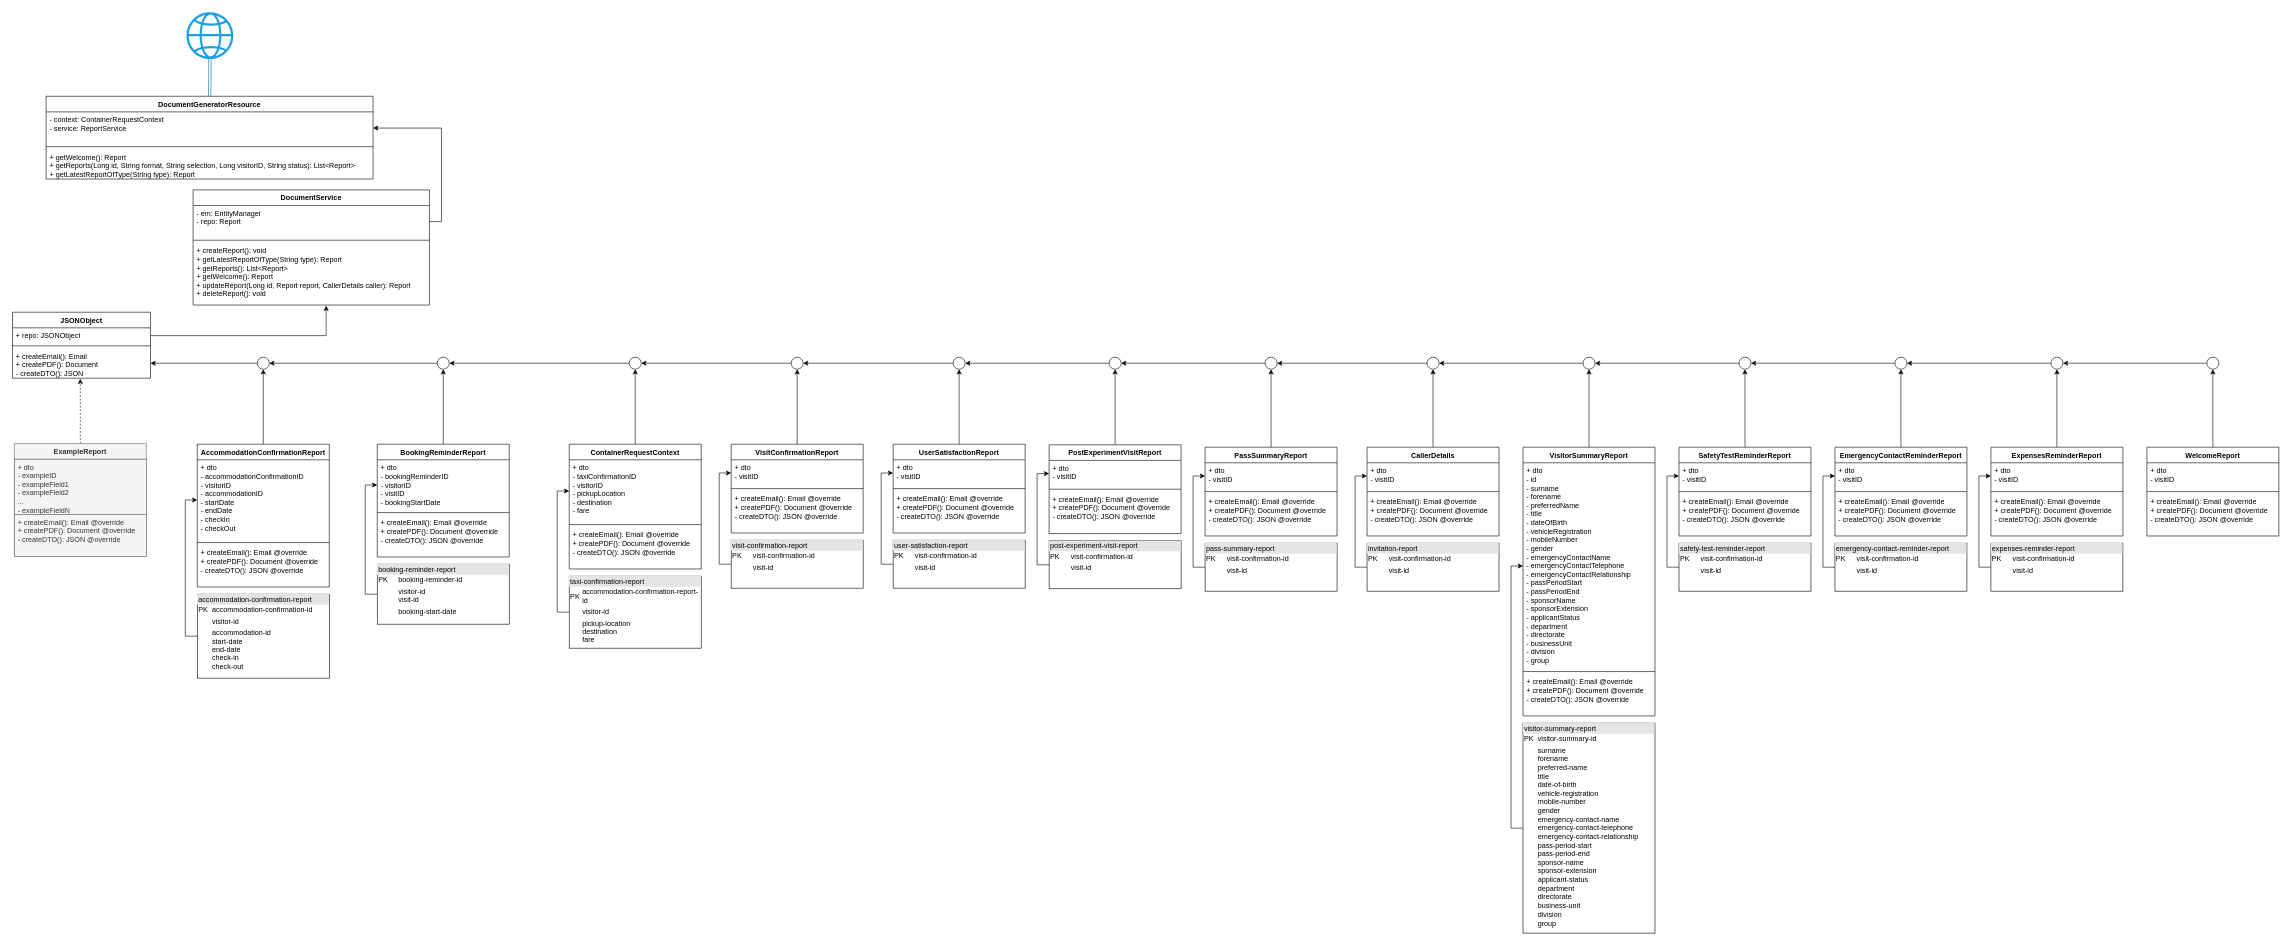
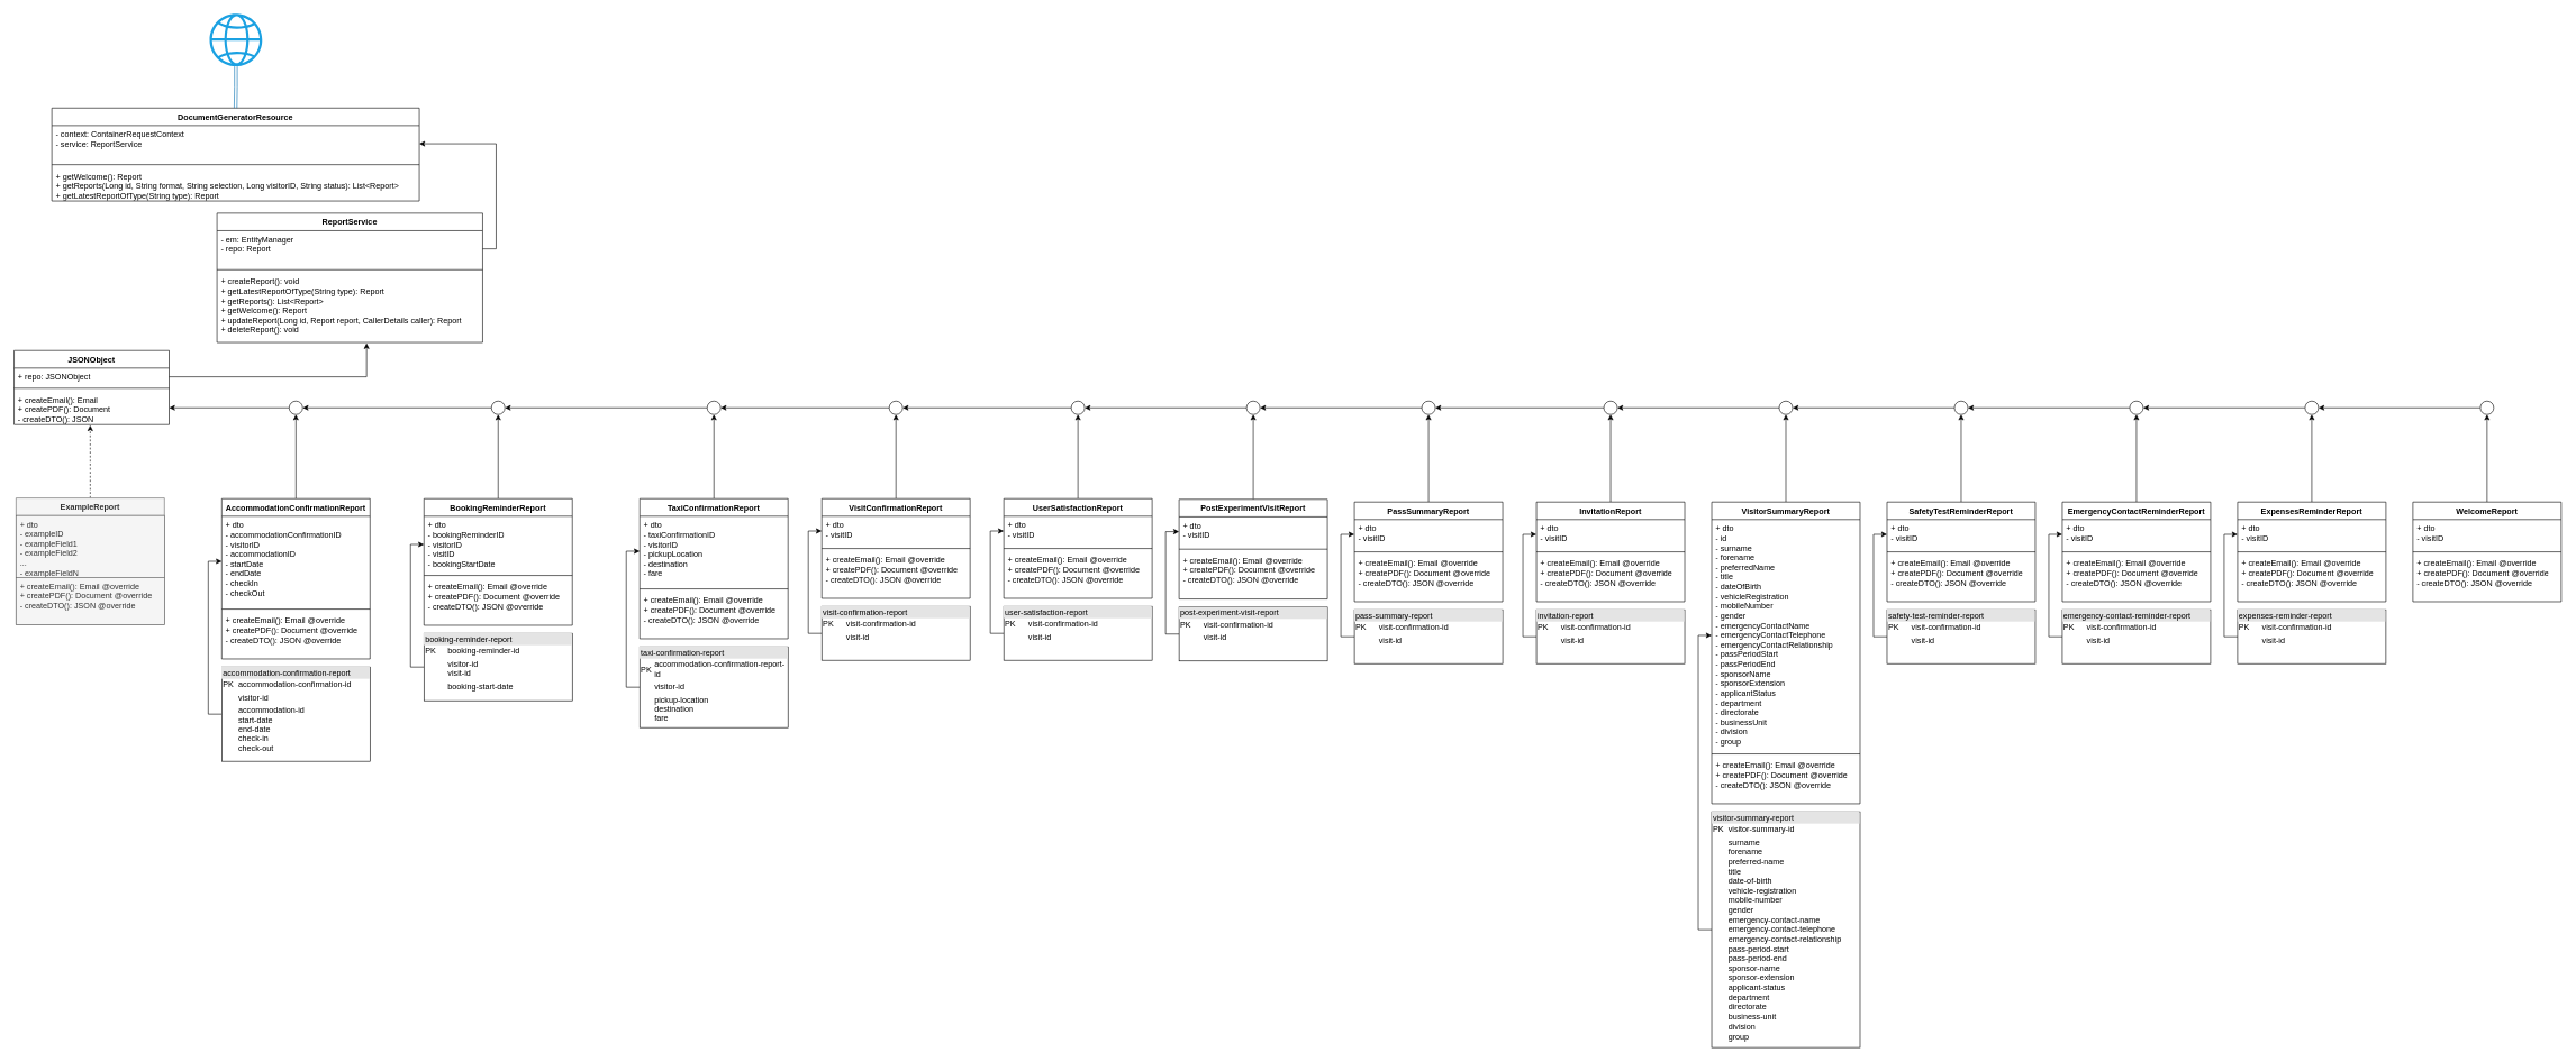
- <mxCell id="7" value="DocumentService" style="swimlane;fontStyle=1;align=center;verticalAlign=top;childLayout=stackLayout;horizontal=1;startSize=26;horizontalStack=0;resizeParent=1;resizeParentMax=0;resizeLast=0;collapsible=1;marginBottom=0;whiteSpace=wrap;html=1;" parent="1" vertex="1"><mxGeometry x="321" y="316" width="394" height="192" as="geometry" /></mxCell>
+ <mxCell id="7" value="ReportService" style="swimlane;fontStyle=1;align=center;verticalAlign=top;childLayout=stackLayout;horizontal=1;startSize=26;horizontalStack=0;resizeParent=1;resizeParentMax=0;resizeLast=0;collapsible=1;marginBottom=0;whiteSpace=wrap;html=1;" parent="1" vertex="1"><mxGeometry x="321" y="316" width="394" height="192" as="geometry" /></mxCell>
- <mxCell id="41" value="ContainerRequestContext" style="swimlane;fontStyle=1;align=center;verticalAlign=top;childLayout=stackLayout;horizontal=1;startSize=26;horizontalStack=0;resizeParent=1;resizeParentMax=0;resizeLast=0;collapsible=1;marginBottom=0;whiteSpace=wrap;html=1;" parent="1" vertex="1"><mxGeometry x="948" y="740" width="220" height="208" as="geometry" /></mxCell>
+ <mxCell id="41" value="TaxiConfirmationReport" style="swimlane;fontStyle=1;align=center;verticalAlign=top;childLayout=stackLayout;horizontal=1;startSize=26;horizontalStack=0;resizeParent=1;resizeParentMax=0;resizeLast=0;collapsible=1;marginBottom=0;whiteSpace=wrap;html=1;" parent="1" vertex="1"><mxGeometry x="948" y="740" width="220" height="208" as="geometry" /></mxCell>
- <mxCell id="88" value="CallerDetails" style="swimlane;fontStyle=1;align=center;verticalAlign=top;childLayout=stackLayout;horizontal=1;startSize=26;horizontalStack=0;resizeParent=1;resizeParentMax=0;resizeLast=0;collapsible=1;marginBottom=0;whiteSpace=wrap;html=1;" parent="1" vertex="1"><mxGeometry x="2278" y="745" width="220" height="148" as="geometry" /></mxCell>
+ <mxCell id="88" value="InvitationReport" style="swimlane;fontStyle=1;align=center;verticalAlign=top;childLayout=stackLayout;horizontal=1;startSize=26;horizontalStack=0;resizeParent=1;resizeParentMax=0;resizeLast=0;collapsible=1;marginBottom=0;whiteSpace=wrap;html=1;" parent="1" vertex="1"><mxGeometry x="2278" y="745" width="220" height="148" as="geometry" /></mxCell>
